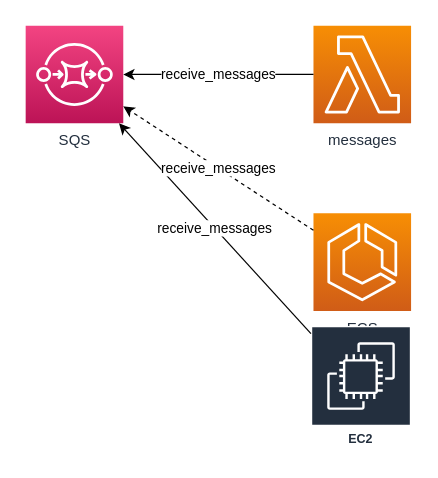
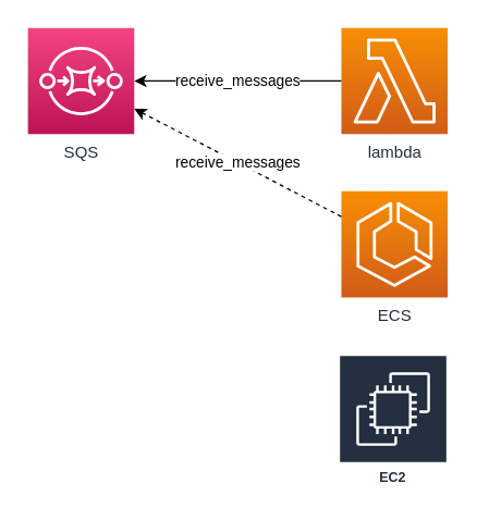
- <mxCell id="3" value="messages" style="outlineConnect=0;fontColor=#232F3E;gradientColor=#F78E04;gradientDirection=north;fillColor=#D05C17;strokeColor=#ffffff;dashed=0;verticalLabelPosition=bottom;verticalAlign=top;align=center;html=1;fontSize=12;fontStyle=0;aspect=fixed;shape=mxgraph.aws4.resourceIcon;resIcon=mxgraph.aws4.lambda;" vertex="1" parent="1"><mxGeometry x="250" y="20" width="78" height="78" as="geometry" /></mxCell>
+ <mxCell id="3" value="lambda" style="outlineConnect=0;fontColor=#232F3E;gradientColor=#F78E04;gradientDirection=north;fillColor=#D05C17;strokeColor=#ffffff;dashed=0;verticalLabelPosition=bottom;verticalAlign=top;align=center;html=1;fontSize=12;fontStyle=0;aspect=fixed;shape=mxgraph.aws4.resourceIcon;resIcon=mxgraph.aws4.lambda;" vertex="1" parent="1"><mxGeometry x="250" y="20" width="78" height="78" as="geometry" /></mxCell>
- <mxCell id="7" value="receive_messages" style="endArrow=classic;html=1;" edge="1" parent="1" source="6" target="2"><mxGeometry width="50" height="50" relative="1" as="geometry"><mxPoint x="260" y="69" as="sourcePoint" /><mxPoint x="108" y="69" as="targetPoint" /></mxGeometry></mxCell>
- <mxCell id="5" value="ECS" style="outlineConnect=0;fontColor=#232F3E;gradientColor=#F78E04;gradientDirection=north;fillColor=#D05C17;strokeColor=#ffffff;dashed=0;verticalLabelPosition=bottom;verticalAlign=top;align=center;html=1;fontSize=12;fontStyle=0;aspect=fixed;shape=mxgraph.aws4.resourceIcon;resIcon=mxgraph.aws4.ecs;" vertex="1" parent="1"><mxGeometry x="250" y="170" width="78" height="78" as="geometry" /></mxCell>
+ <mxCell id="5" value="ECS" style="outlineConnect=0;fontColor=#232F3E;gradientColor=#F78E04;gradientDirection=north;fillColor=#D05C17;strokeColor=#ffffff;dashed=0;verticalLabelPosition=bottom;verticalAlign=top;align=center;html=1;fontSize=12;fontStyle=0;aspect=fixed;shape=mxgraph.aws4.resourceIcon;resIcon=mxgraph.aws4.ecs;" vertex="1" parent="1"><mxGeometry x="250" y="140" width="78" height="78" as="geometry" /></mxCell>
